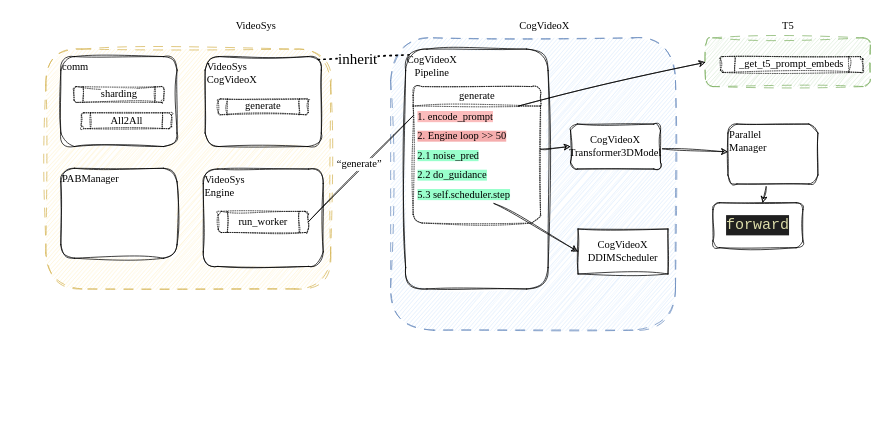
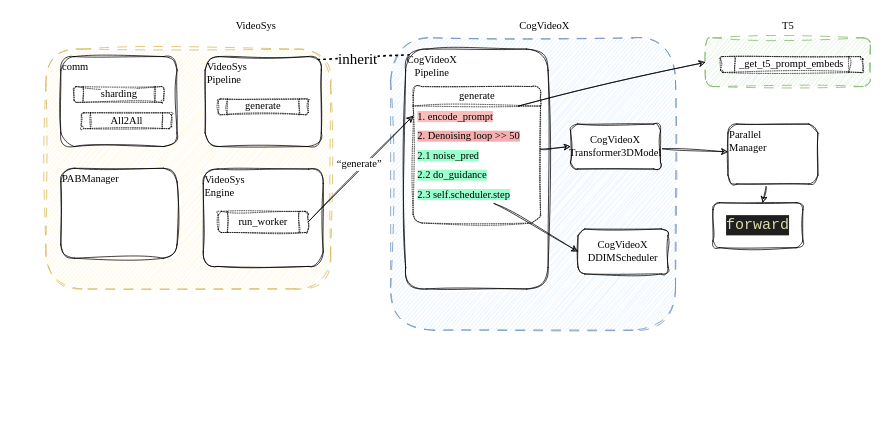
- <mxCell id="24" value="&lt;div data-docx-has-block-data=&quot;false&quot; data-lark-html-role=&quot;root&quot; data-page-id=&quot;HkV0dZt13oCEn7xoSg5cNZIpnHd&quot; style=&quot;font-size: 14px;&quot;&gt;&lt;div class=&quot;old-record-id-X1DFdvIMaorpNbxsa4kc5Xtonff&quot; style=&quot;font-size: 14px;&quot;&gt;VideoSys&lt;/div&gt;&lt;div class=&quot;old-record-id-X1DFdvIMaorpNbxsa4kc5Xtonff&quot; style=&quot;font-size: 14px;&quot;&gt;CogVideoX&lt;/div&gt;&lt;/div&gt;" style="rounded=1;whiteSpace=wrap;html=1;sketch=1;curveFitting=1;jiggle=2;fontFamily=Architects Daughter;fontSource=https%3A%2F%2Ffonts.googleapis.com%2Fcss%3Ffamily%3DArchitects%2BDaughter;verticalAlign=top;align=left;fontSize=14;" parent="23" vertex="1"><mxGeometry width="155" height="120.0" as="geometry" /></mxCell>
+ <mxCell id="24" value="&lt;div data-docx-has-block-data=&quot;false&quot; data-lark-html-role=&quot;root&quot; data-page-id=&quot;HkV0dZt13oCEn7xoSg5cNZIpnHd&quot; style=&quot;font-size: 14px;&quot;&gt;&lt;div class=&quot;old-record-id-X1DFdvIMaorpNbxsa4kc5Xtonff&quot; style=&quot;font-size: 14px;&quot;&gt;VideoSys&lt;/div&gt;&lt;div class=&quot;old-record-id-X1DFdvIMaorpNbxsa4kc5Xtonff&quot; style=&quot;font-size: 14px;&quot;&gt;Pipeline&lt;/div&gt;&lt;/div&gt;" style="rounded=1;whiteSpace=wrap;html=1;sketch=1;curveFitting=1;jiggle=2;fontFamily=Architects Daughter;fontSource=https%3A%2F%2Ffonts.googleapis.com%2Fcss%3Ffamily%3DArchitects%2BDaughter;verticalAlign=top;align=left;fontSize=14;" parent="23" vertex="1"><mxGeometry width="155" height="120.0" as="geometry" /></mxCell>
- <mxCell id="15" value="&lt;span style=&quot;background-color: rgb(245, 173, 173);&quot;&gt;2.&amp;nbsp;Engine loop &amp;gt;&amp;gt; 50&lt;/span&gt;" style="text;strokeColor=none;fillColor=none;align=left;verticalAlign=top;spacingLeft=4;spacingRight=4;overflow=hidden;rotatable=0;points=[[0,0.5],[1,0.5]];portConstraint=eastwest;whiteSpace=wrap;html=1;rounded=1;shadow=0;glass=0;dashed=1;dashPattern=1 2;sketch=1;hachureGap=4;jiggle=2;fillStyle=auto;curveFitting=1;fontFamily=Architects Daughter;fontSource=https%3A%2F%2Ffonts.googleapis.com%2Fcss%3Ffamily%3DArchitects%2BDaughter;fontSize=14;" parent="13" vertex="1"><mxGeometry y="52" width="170" height="26" as="geometry" /></mxCell>
+ <mxCell id="15" value="&lt;span style=&quot;background-color: rgb(245, 173, 173);&quot;&gt;2.&amp;nbsp;Denoising loop &amp;gt;&amp;gt; 50&lt;/span&gt;" style="text;strokeColor=none;fillColor=none;align=left;verticalAlign=top;spacingLeft=4;spacingRight=4;overflow=hidden;rotatable=0;points=[[0,0.5],[1,0.5]];portConstraint=eastwest;whiteSpace=wrap;html=1;rounded=1;shadow=0;glass=0;dashed=1;dashPattern=1 2;sketch=1;hachureGap=4;jiggle=2;fillStyle=auto;curveFitting=1;fontFamily=Architects Daughter;fontSource=https%3A%2F%2Ffonts.googleapis.com%2Fcss%3Ffamily%3DArchitects%2BDaughter;fontSize=14;" parent="13" vertex="1"><mxGeometry y="52" width="170" height="26" as="geometry" /></mxCell>
- <mxCell id="34" style="edgeStyle=none;sketch=1;hachureGap=4;jiggle=2;curveFitting=1;html=1;entryX=0;entryY=0.5;entryDx=0;entryDy=0;fontFamily=Architects Daughter;fontSource=https%3A%2F%2Ffonts.googleapis.com%2Fcss%3Ffamily%3DArchitects%2BDaughter;fontSize=14;exitX=1;exitY=0.5;exitDx=0;exitDy=0;endArrow=none;" parent="1" source="6" target="14" edge="1"><mxGeometry relative="1" as="geometry"><mxPoint x="412.5" y="176.875" as="sourcePoint" /><mxPoint x="620" y="125" as="targetPoint" /></mxGeometry></mxCell>
+ <mxCell id="34" style="edgeStyle=none;sketch=1;hachureGap=4;jiggle=2;curveFitting=1;html=1;entryX=0;entryY=0.5;entryDx=0;entryDy=0;fontFamily=Architects Daughter;fontSource=https%3A%2F%2Ffonts.googleapis.com%2Fcss%3Ffamily%3DArchitects%2BDaughter;fontSize=14;exitX=1;exitY=0.5;exitDx=0;exitDy=0;" parent="1" source="6" target="14" edge="1"><mxGeometry relative="1" as="geometry"><mxPoint x="412.5" y="176.875" as="sourcePoint" /><mxPoint x="620" y="125" as="targetPoint" /></mxGeometry></mxCell>
- <mxCell id="18" value="&lt;span style=&quot;background-color: rgb(153, 255, 204);&quot;&gt;5.3&amp;nbsp;self.scheduler.step&lt;/span&gt;" style="text;strokeColor=none;fillColor=none;align=left;verticalAlign=top;spacingLeft=4;spacingRight=4;overflow=hidden;rotatable=0;points=[[0,0.5],[1,0.5]];portConstraint=eastwest;whiteSpace=wrap;html=1;rounded=1;shadow=0;glass=0;dashed=1;dashPattern=1 2;sketch=1;hachureGap=4;jiggle=2;fillStyle=auto;curveFitting=1;fontFamily=Architects Daughter;fontSource=https%3A%2F%2Ffonts.googleapis.com%2Fcss%3Ffamily%3DArchitects%2BDaughter;fontSize=14;" parent="13" vertex="1"><mxGeometry y="130" width="170" height="26" as="geometry" /></mxCell>
+ <mxCell id="18" value="&lt;span style=&quot;background-color: rgb(153, 255, 204);&quot;&gt;2.3&amp;nbsp;self.scheduler.step&lt;/span&gt;" style="text;strokeColor=none;fillColor=none;align=left;verticalAlign=top;spacingLeft=4;spacingRight=4;overflow=hidden;rotatable=0;points=[[0,0.5],[1,0.5]];portConstraint=eastwest;whiteSpace=wrap;html=1;rounded=1;shadow=0;glass=0;dashed=1;dashPattern=1 2;sketch=1;hachureGap=4;jiggle=2;fillStyle=auto;curveFitting=1;fontFamily=Architects Daughter;fontSource=https%3A%2F%2Ffonts.googleapis.com%2Fcss%3Ffamily%3DArchitects%2BDaughter;fontSize=14;" parent="13" vertex="1"><mxGeometry y="130" width="170" height="26" as="geometry" /></mxCell>
- <mxCell id="12" value="&lt;div data-docx-has-block-data=&quot;false&quot; data-lark-html-role=&quot;root&quot; data-page-id=&quot;HkV0dZt13oCEn7xoSg5cNZIpnHd&quot; style=&quot;font-size: 14px;&quot;&gt;&lt;div class=&quot;old-record-id-X1DFdvIMaorpNbxsa4kc5Xtonff&quot; style=&quot;font-size: 14px;&quot;&gt;&lt;div data-docx-has-block-data=&quot;false&quot; data-lark-html-role=&quot;root&quot; data-page-id=&quot;HkV0dZt13oCEn7xoSg5cNZIpnHd&quot; style=&quot;font-size: 14px;&quot;&gt;&lt;div class=&quot;old-record-id-BqKcdmSZCoitDuxqezPcdQoInPd&quot; style=&quot;font-size: 14px;&quot;&gt;CogVideoX&lt;/div&gt;&lt;div class=&quot;old-record-id-BqKcdmSZCoitDuxqezPcdQoInPd&quot; style=&quot;font-size: 14px;&quot;&gt;DDIMScheduler&lt;/div&gt;&lt;/div&gt;&lt;span class=&quot;lark-record-clipboard&quot; data-lark-record-format=&quot;docx/text&quot; data-lark-record-data=&quot;{&amp;quot;rootId&amp;quot;:&amp;quot;HkV0dZt13oCEn7xoSg5cNZIpnHd&amp;quot;,&amp;quot;text&amp;quot;:{&amp;quot;initialAttributedTexts&amp;quot;:{&amp;quot;text&amp;quot;:{&amp;quot;0&amp;quot;:&amp;quot;CogVideoXDDIMScheduler&amp;quot;},&amp;quot;attribs&amp;quot;:{&amp;quot;0&amp;quot;:&amp;quot;*0+m&amp;quot;}},&amp;quot;apool&amp;quot;:{&amp;quot;numToAttrib&amp;quot;:{&amp;quot;0&amp;quot;:[&amp;quot;author&amp;quot;,&amp;quot;7341574719856918532&amp;quot;]},&amp;quot;nextNum&amp;quot;:1}},&amp;quot;type&amp;quot;:&amp;quot;text&amp;quot;,&amp;quot;referenceRecordMap&amp;quot;:{},&amp;quot;extra&amp;quot;:{&amp;quot;channel&amp;quot;:&amp;quot;saas&amp;quot;,&amp;quot;pasteRandomId&amp;quot;:&amp;quot;551fb06e-28c9-4f04-a162-89044842537b&amp;quot;,&amp;quot;mention_page_title&amp;quot;:{},&amp;quot;external_mention_url&amp;quot;:{}},&amp;quot;isKeepQuoteContainer&amp;quot;:false,&amp;quot;isFromCode&amp;quot;:true,&amp;quot;selection&amp;quot;:[{&amp;quot;id&amp;quot;:205,&amp;quot;type&amp;quot;:&amp;quot;text&amp;quot;,&amp;quot;selection&amp;quot;:{&amp;quot;start&amp;quot;:6,&amp;quot;end&amp;quot;:28},&amp;quot;recordId&amp;quot;:&amp;quot;BqKcdmSZCoitDuxqezPcdQoInPd&amp;quot;}],&amp;quot;payloadMap&amp;quot;:{},&amp;quot;isCut&amp;quot;:false}&quot; style=&quot;font-size: 14px;&quot;&gt;&lt;/span&gt;&lt;/div&gt;&lt;/div&gt;" style="whiteSpace=wrap;html=1;sketch=1;curveFitting=1;jiggle=2;fontFamily=Architects Daughter;fontSource=https%3A%2F%2Ffonts.googleapis.com%2Fcss%3Ffamily%3DArchitects%2BDaughter;fontSize=14;rounded=0;" parent="1" vertex="1"><mxGeometry x="770" y="305" width="120" height="60" as="geometry" /></mxCell>
+ <mxCell id="12" value="&lt;div data-docx-has-block-data=&quot;false&quot; data-lark-html-role=&quot;root&quot; data-page-id=&quot;HkV0dZt13oCEn7xoSg5cNZIpnHd&quot; style=&quot;font-size: 14px;&quot;&gt;&lt;div class=&quot;old-record-id-X1DFdvIMaorpNbxsa4kc5Xtonff&quot; style=&quot;font-size: 14px;&quot;&gt;&lt;div data-docx-has-block-data=&quot;false&quot; data-lark-html-role=&quot;root&quot; data-page-id=&quot;HkV0dZt13oCEn7xoSg5cNZIpnHd&quot; style=&quot;font-size: 14px;&quot;&gt;&lt;div class=&quot;old-record-id-BqKcdmSZCoitDuxqezPcdQoInPd&quot; style=&quot;font-size: 14px;&quot;&gt;CogVideoX&lt;/div&gt;&lt;div class=&quot;old-record-id-BqKcdmSZCoitDuxqezPcdQoInPd&quot; style=&quot;font-size: 14px;&quot;&gt;DDIMScheduler&lt;/div&gt;&lt;/div&gt;&lt;span class=&quot;lark-record-clipboard&quot; data-lark-record-format=&quot;docx/text&quot; data-lark-record-data=&quot;{&amp;quot;rootId&amp;quot;:&amp;quot;HkV0dZt13oCEn7xoSg5cNZIpnHd&amp;quot;,&amp;quot;text&amp;quot;:{&amp;quot;initialAttributedTexts&amp;quot;:{&amp;quot;text&amp;quot;:{&amp;quot;0&amp;quot;:&amp;quot;CogVideoXDDIMScheduler&amp;quot;},&amp;quot;attribs&amp;quot;:{&amp;quot;0&amp;quot;:&amp;quot;*0+m&amp;quot;}},&amp;quot;apool&amp;quot;:{&amp;quot;numToAttrib&amp;quot;:{&amp;quot;0&amp;quot;:[&amp;quot;author&amp;quot;,&amp;quot;7341574719856918532&amp;quot;]},&amp;quot;nextNum&amp;quot;:1}},&amp;quot;type&amp;quot;:&amp;quot;text&amp;quot;,&amp;quot;referenceRecordMap&amp;quot;:{},&amp;quot;extra&amp;quot;:{&amp;quot;channel&amp;quot;:&amp;quot;saas&amp;quot;,&amp;quot;pasteRandomId&amp;quot;:&amp;quot;551fb06e-28c9-4f04-a162-89044842537b&amp;quot;,&amp;quot;mention_page_title&amp;quot;:{},&amp;quot;external_mention_url&amp;quot;:{}},&amp;quot;isKeepQuoteContainer&amp;quot;:false,&amp;quot;isFromCode&amp;quot;:true,&amp;quot;selection&amp;quot;:[{&amp;quot;id&amp;quot;:205,&amp;quot;type&amp;quot;:&amp;quot;text&amp;quot;,&amp;quot;selection&amp;quot;:{&amp;quot;start&amp;quot;:6,&amp;quot;end&amp;quot;:28},&amp;quot;recordId&amp;quot;:&amp;quot;BqKcdmSZCoitDuxqezPcdQoInPd&amp;quot;}],&amp;quot;payloadMap&amp;quot;:{},&amp;quot;isCut&amp;quot;:false}&quot; style=&quot;font-size: 14px;&quot;&gt;&lt;/span&gt;&lt;/div&gt;&lt;/div&gt;" style="rounded=1;whiteSpace=wrap;html=1;sketch=1;curveFitting=1;jiggle=2;fontFamily=Architects Daughter;fontSource=https%3A%2F%2Ffonts.googleapis.com%2Fcss%3Ffamily%3DArchitects%2BDaughter;fontSize=14;" parent="1" vertex="1"><mxGeometry x="770" y="305" width="120" height="60" as="geometry" /></mxCell>
